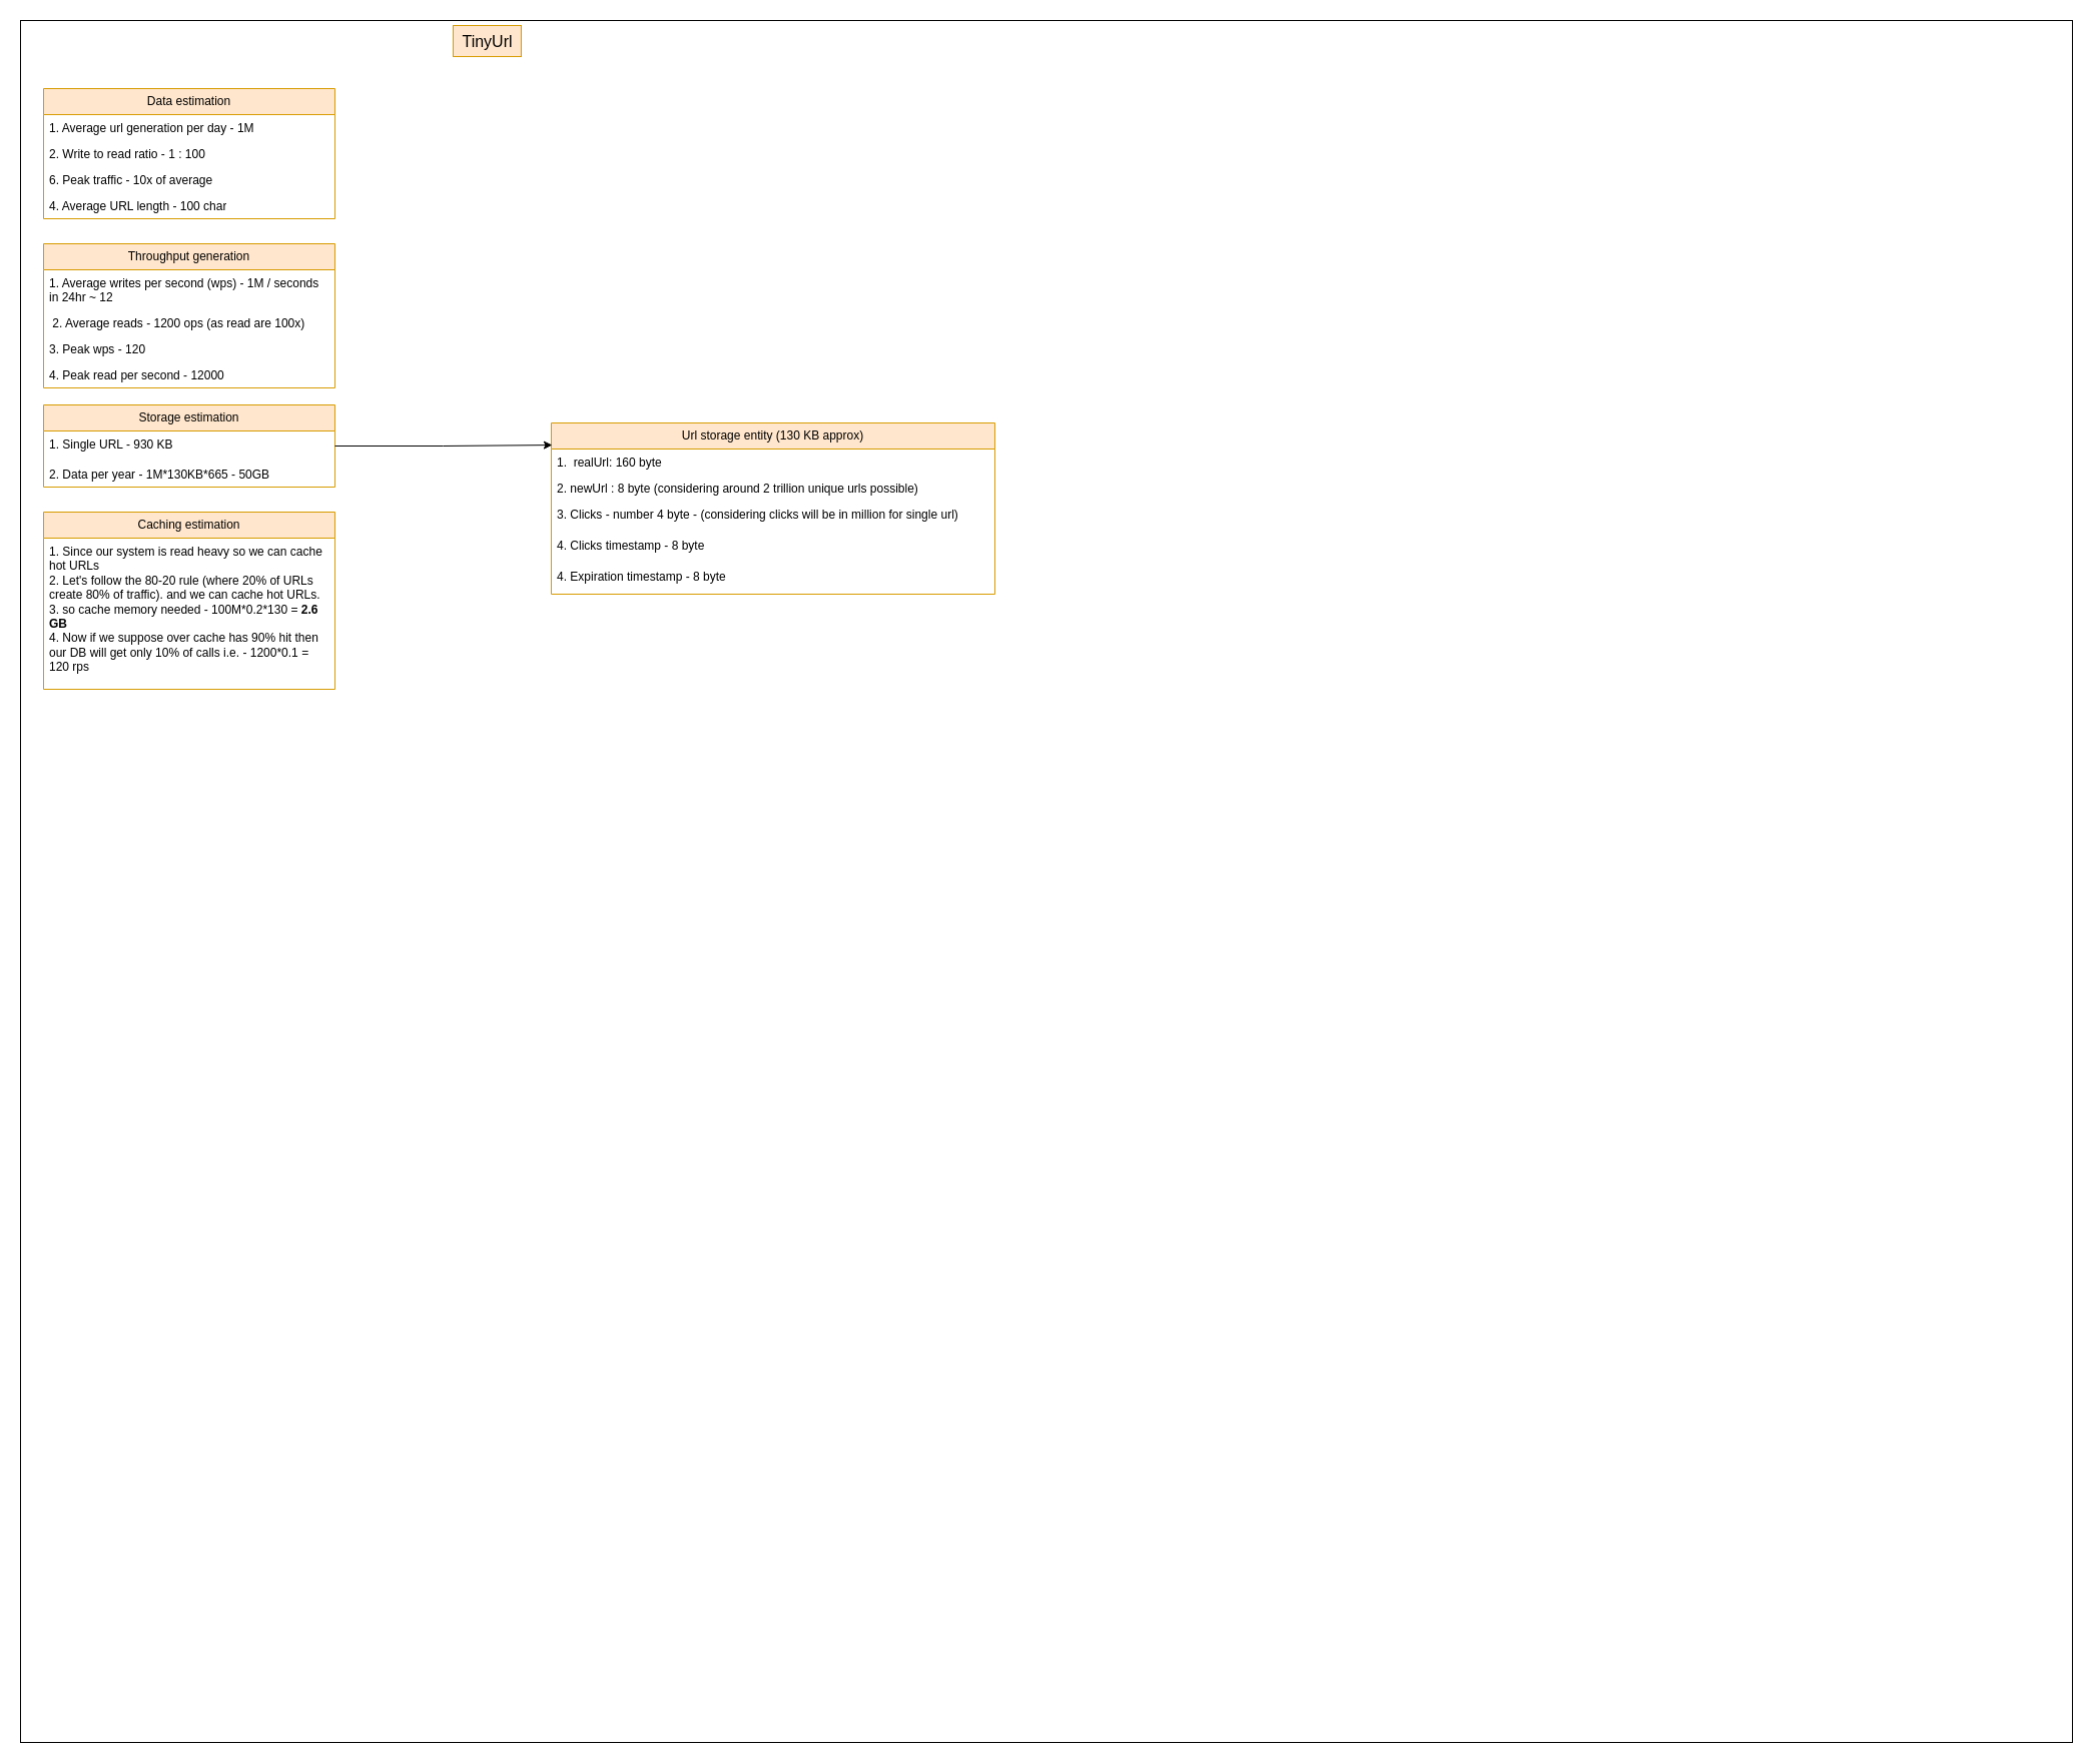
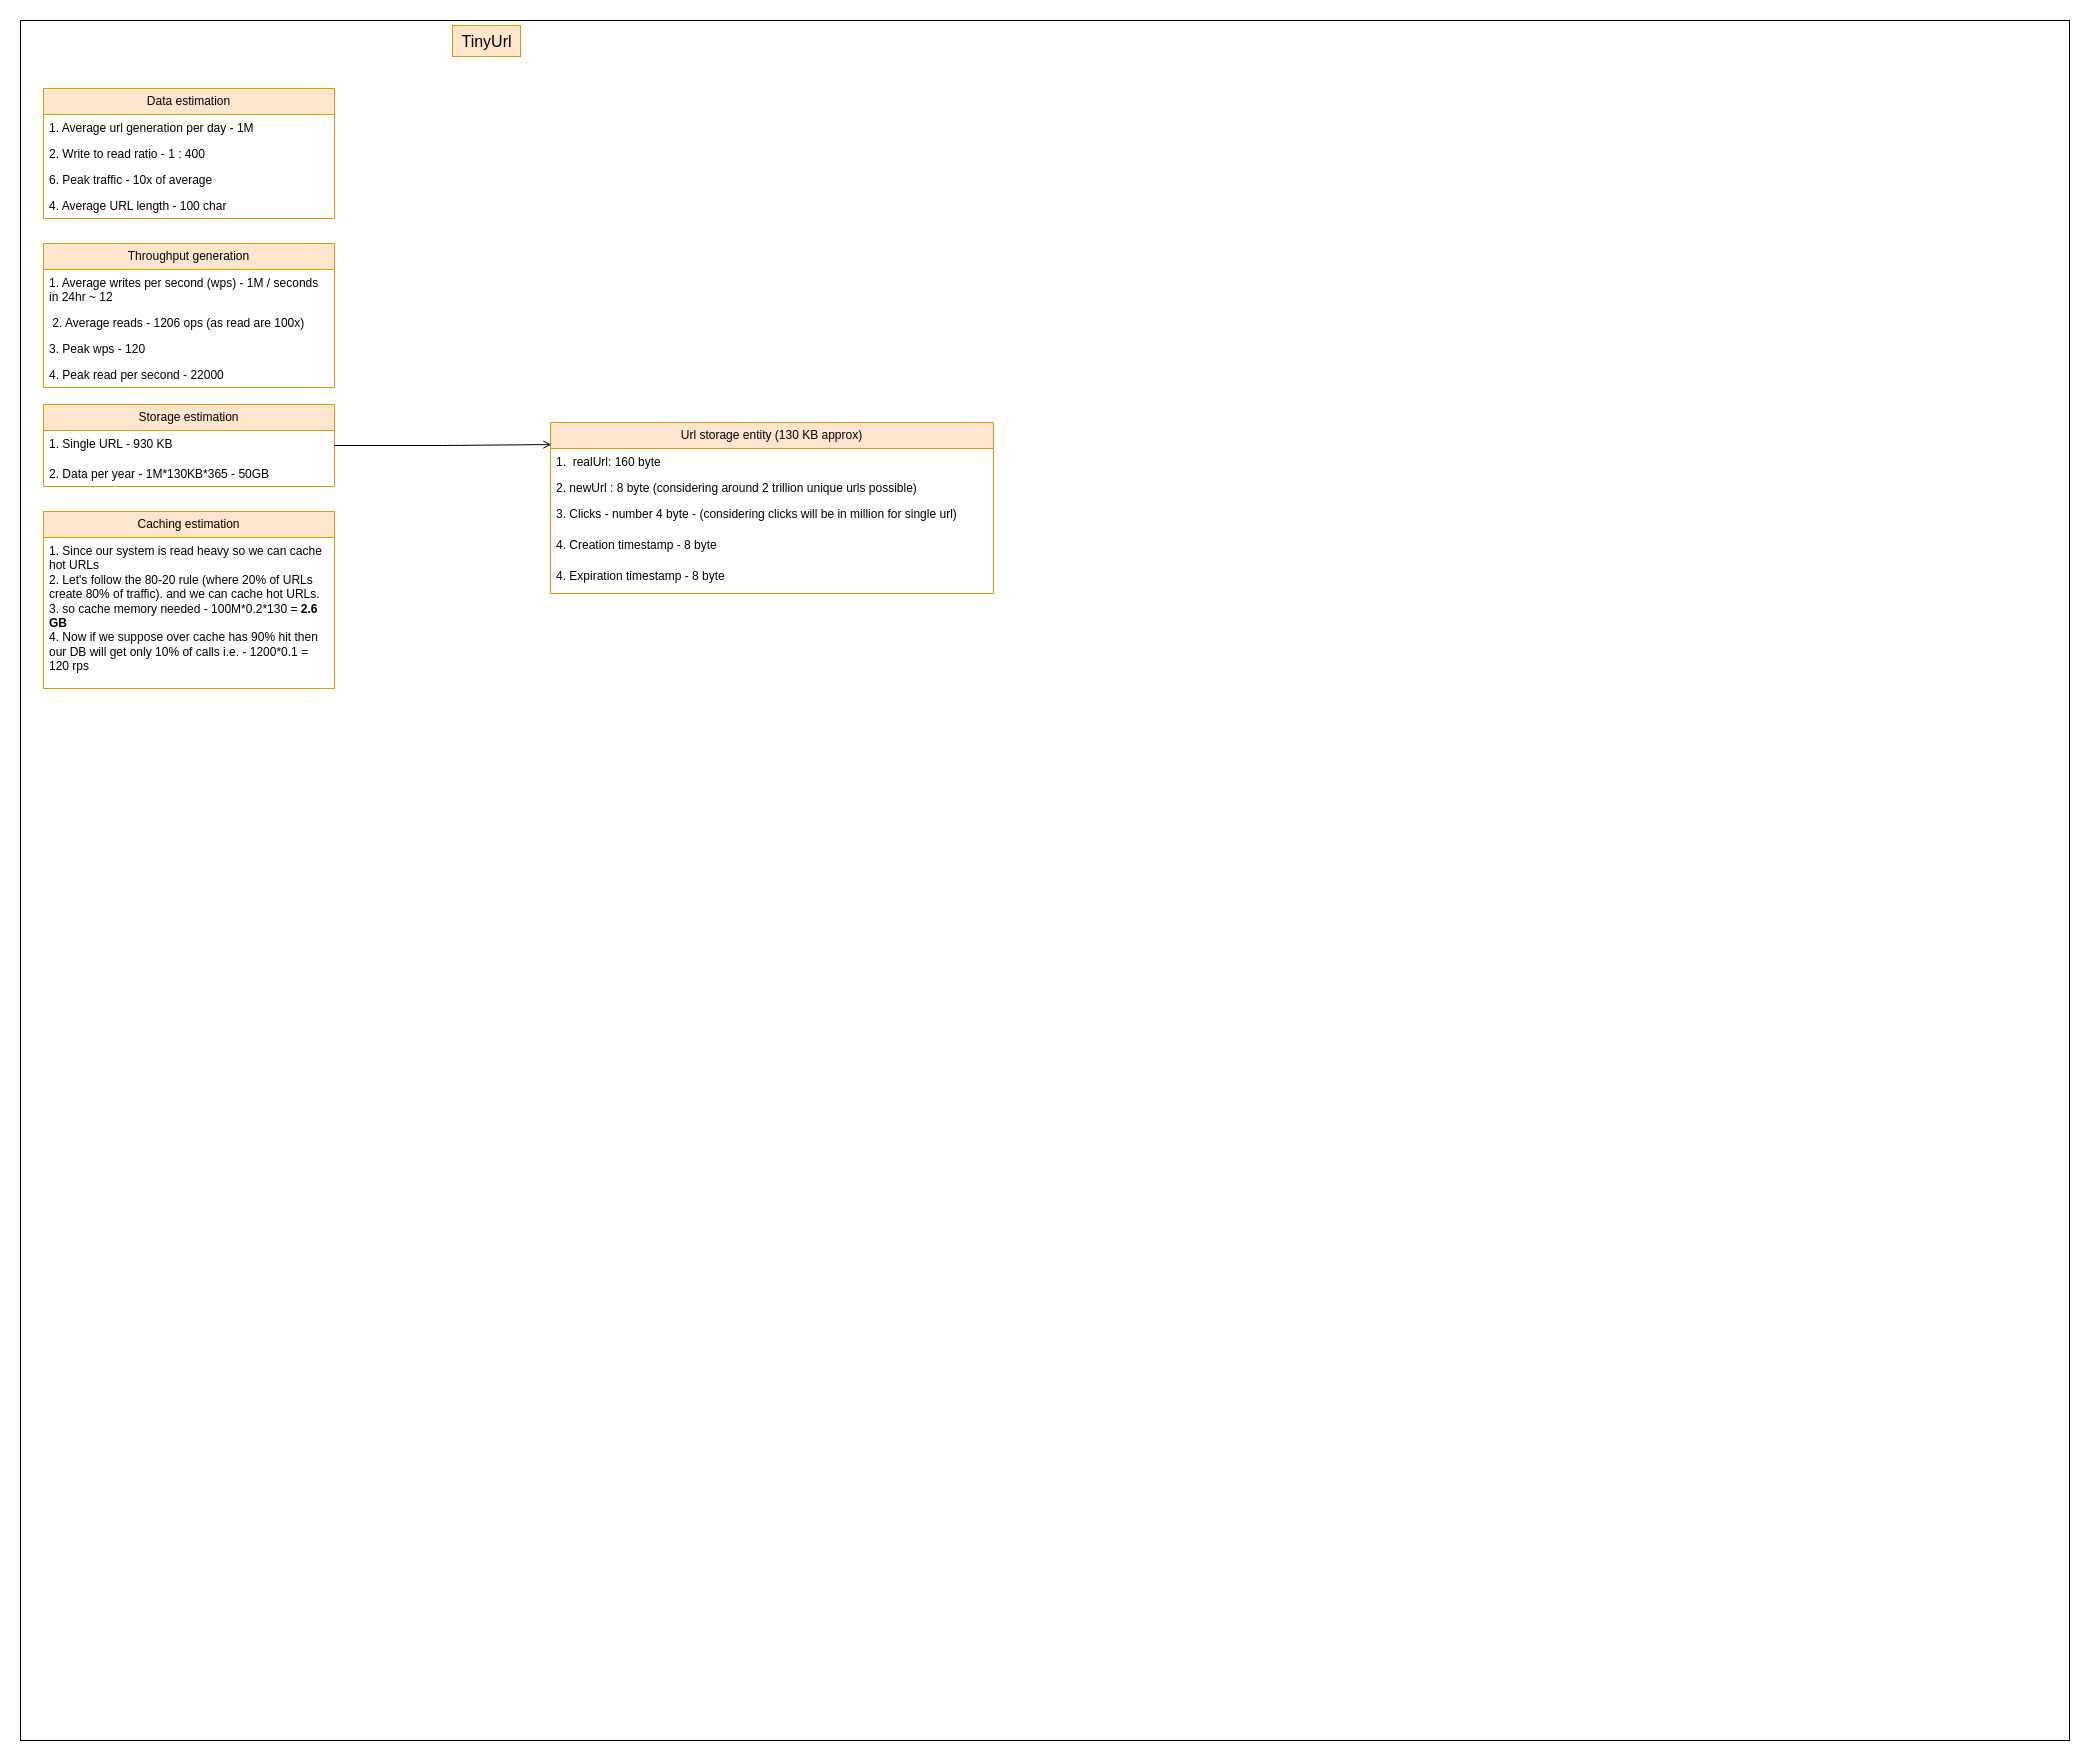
- <mxCell id="6" value="2. Write to read ratio - 1 : 100" style="text;strokeColor=none;fillColor=none;align=left;verticalAlign=top;spacingLeft=4;spacingRight=4;overflow=hidden;rotatable=0;points=[[0,0.5],[1,0.5]];portConstraint=eastwest;whiteSpace=wrap;html=1;" vertex="1" parent="4"><mxGeometry y="52" width="291" height="26" as="geometry" /></mxCell>
+ <mxCell id="6" value="2. Write to read ratio - 1 : 400" style="text;strokeColor=none;fillColor=none;align=left;verticalAlign=top;spacingLeft=4;spacingRight=4;overflow=hidden;rotatable=0;points=[[0,0.5],[1,0.5]];portConstraint=eastwest;whiteSpace=wrap;html=1;" vertex="1" parent="4"><mxGeometry y="52" width="291" height="26" as="geometry" /></mxCell>
- <mxCell id="11" value="&amp;nbsp;2. Average reads - 1200 ops (as read are 100x)&amp;nbsp;" style="text;strokeColor=none;fillColor=none;align=left;verticalAlign=top;spacingLeft=4;spacingRight=4;overflow=hidden;rotatable=0;points=[[0,0.5],[1,0.5]];portConstraint=eastwest;whiteSpace=wrap;html=1;" vertex="1" parent="9"><mxGeometry y="66" width="291" height="26" as="geometry" /></mxCell>
+ <mxCell id="11" value="&amp;nbsp;2. Average reads - 1206 ops (as read are 100x)&amp;nbsp;" style="text;strokeColor=none;fillColor=none;align=left;verticalAlign=top;spacingLeft=4;spacingRight=4;overflow=hidden;rotatable=0;points=[[0,0.5],[1,0.5]];portConstraint=eastwest;whiteSpace=wrap;html=1;" vertex="1" parent="9"><mxGeometry y="66" width="291" height="26" as="geometry" /></mxCell>
- <mxCell id="13" value="4. Peak read per second - 12000" style="text;strokeColor=none;fillColor=none;align=left;verticalAlign=top;spacingLeft=4;spacingRight=4;overflow=hidden;rotatable=0;points=[[0,0.5],[1,0.5]];portConstraint=eastwest;whiteSpace=wrap;html=1;" vertex="1" parent="9"><mxGeometry y="118" width="291" height="26" as="geometry" /></mxCell>
+ <mxCell id="13" value="4. Peak read per second - 22000" style="text;strokeColor=none;fillColor=none;align=left;verticalAlign=top;spacingLeft=4;spacingRight=4;overflow=hidden;rotatable=0;points=[[0,0.5],[1,0.5]];portConstraint=eastwest;whiteSpace=wrap;html=1;" vertex="1" parent="9"><mxGeometry y="118" width="291" height="26" as="geometry" /></mxCell>
- <mxCell id="23" style="edgeStyle=orthogonalEdgeStyle;rounded=0;orthogonalLoop=1;jettySize=auto;html=1;entryX=0.002;entryY=0.129;entryDx=0;entryDy=0;entryPerimeter=0;" edge="1" parent="1" source="15" target="17"><mxGeometry relative="1" as="geometry" /></mxCell>
+ <mxCell id="23" style="edgeStyle=orthogonalEdgeStyle;rounded=0;orthogonalLoop=1;jettySize=auto;html=1;entryX=0.002;entryY=0.129;entryDx=0;entryDy=0;entryPerimeter=0;endArrow=open;" edge="1" parent="1" source="15" target="17"><mxGeometry relative="1" as="geometry" /></mxCell>
- <mxCell id="16" value="2. Data per year - 1M*130KB*665 - 50GB" style="text;strokeColor=none;fillColor=none;align=left;verticalAlign=top;spacingLeft=4;spacingRight=4;overflow=hidden;rotatable=0;points=[[0,0.5],[1,0.5]];portConstraint=eastwest;whiteSpace=wrap;html=1;" vertex="1" parent="14"><mxGeometry y="56" width="291" height="26" as="geometry" /></mxCell>
+ <mxCell id="16" value="2. Data per year - 1M*130KB*365 - 50GB" style="text;strokeColor=none;fillColor=none;align=left;verticalAlign=top;spacingLeft=4;spacingRight=4;overflow=hidden;rotatable=0;points=[[0,0.5],[1,0.5]];portConstraint=eastwest;whiteSpace=wrap;html=1;" vertex="1" parent="14"><mxGeometry y="56" width="291" height="26" as="geometry" /></mxCell>
- <mxCell id="21" value="4. Clicks timestamp - 8 byte" style="text;strokeColor=none;fillColor=none;align=left;verticalAlign=top;spacingLeft=4;spacingRight=4;overflow=hidden;rotatable=0;points=[[0,0.5],[1,0.5]];portConstraint=eastwest;whiteSpace=wrap;html=1;" vertex="1" parent="17"><mxGeometry y="109" width="443" height="31" as="geometry" /></mxCell>
+ <mxCell id="21" value="4. Creation timestamp - 8 byte" style="text;strokeColor=none;fillColor=none;align=left;verticalAlign=top;spacingLeft=4;spacingRight=4;overflow=hidden;rotatable=0;points=[[0,0.5],[1,0.5]];portConstraint=eastwest;whiteSpace=wrap;html=1;" vertex="1" parent="17"><mxGeometry y="109" width="443" height="31" as="geometry" /></mxCell>
